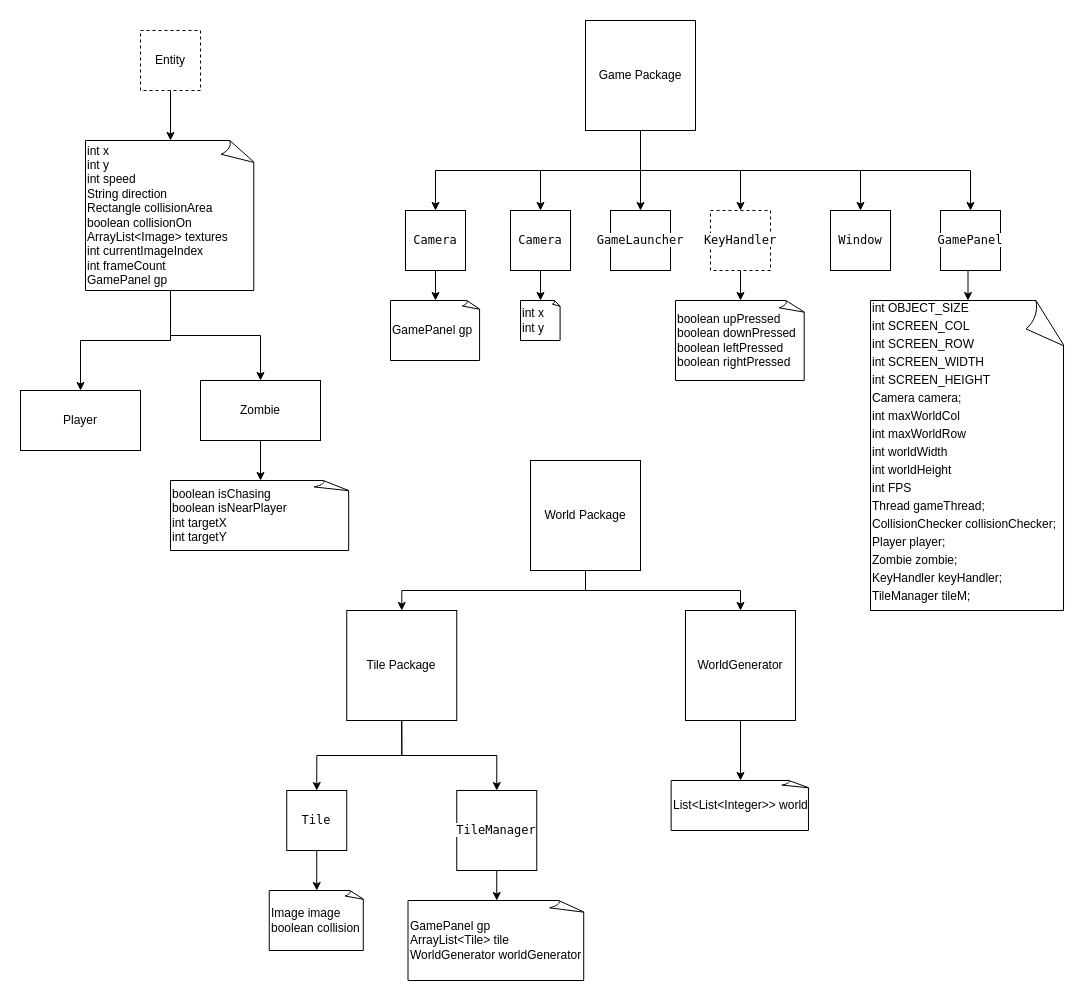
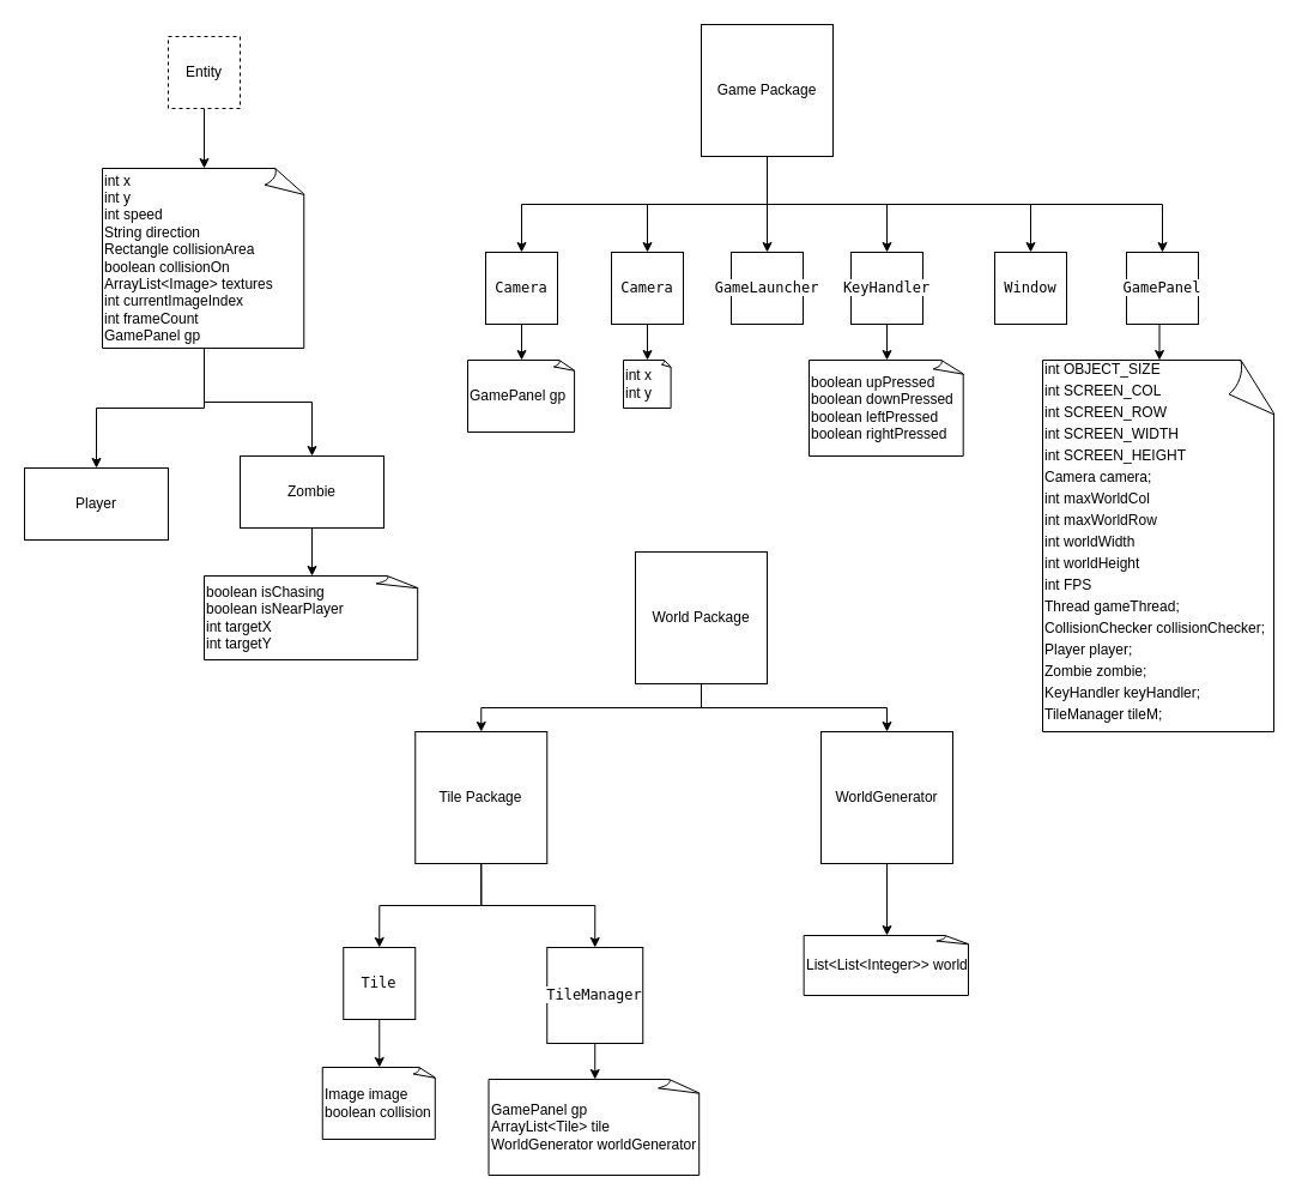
- <mxCell id="26" value="&lt;pre style=&quot;font-family: &amp;quot;JetBrains Mono&amp;quot;, monospace;&quot;&gt;&lt;span style=&quot;background-color: rgb(255, 255, 255);&quot;&gt;KeyHandler&lt;/span&gt;&lt;/pre&gt;" style="whiteSpace=wrap;html=1;aspect=fixed;dashed=1;" vertex="1" parent="1"><mxGeometry x="710" y="210" width="60" height="60" as="geometry" /></mxCell>
+ <mxCell id="26" value="&lt;pre style=&quot;font-family: &amp;quot;JetBrains Mono&amp;quot;, monospace;&quot;&gt;&lt;span style=&quot;background-color: rgb(255, 255, 255);&quot;&gt;KeyHandler&lt;/span&gt;&lt;/pre&gt;" style="whiteSpace=wrap;html=1;aspect=fixed;" vertex="1" parent="1"><mxGeometry x="710" y="210" width="60" height="60" as="geometry" /></mxCell>
